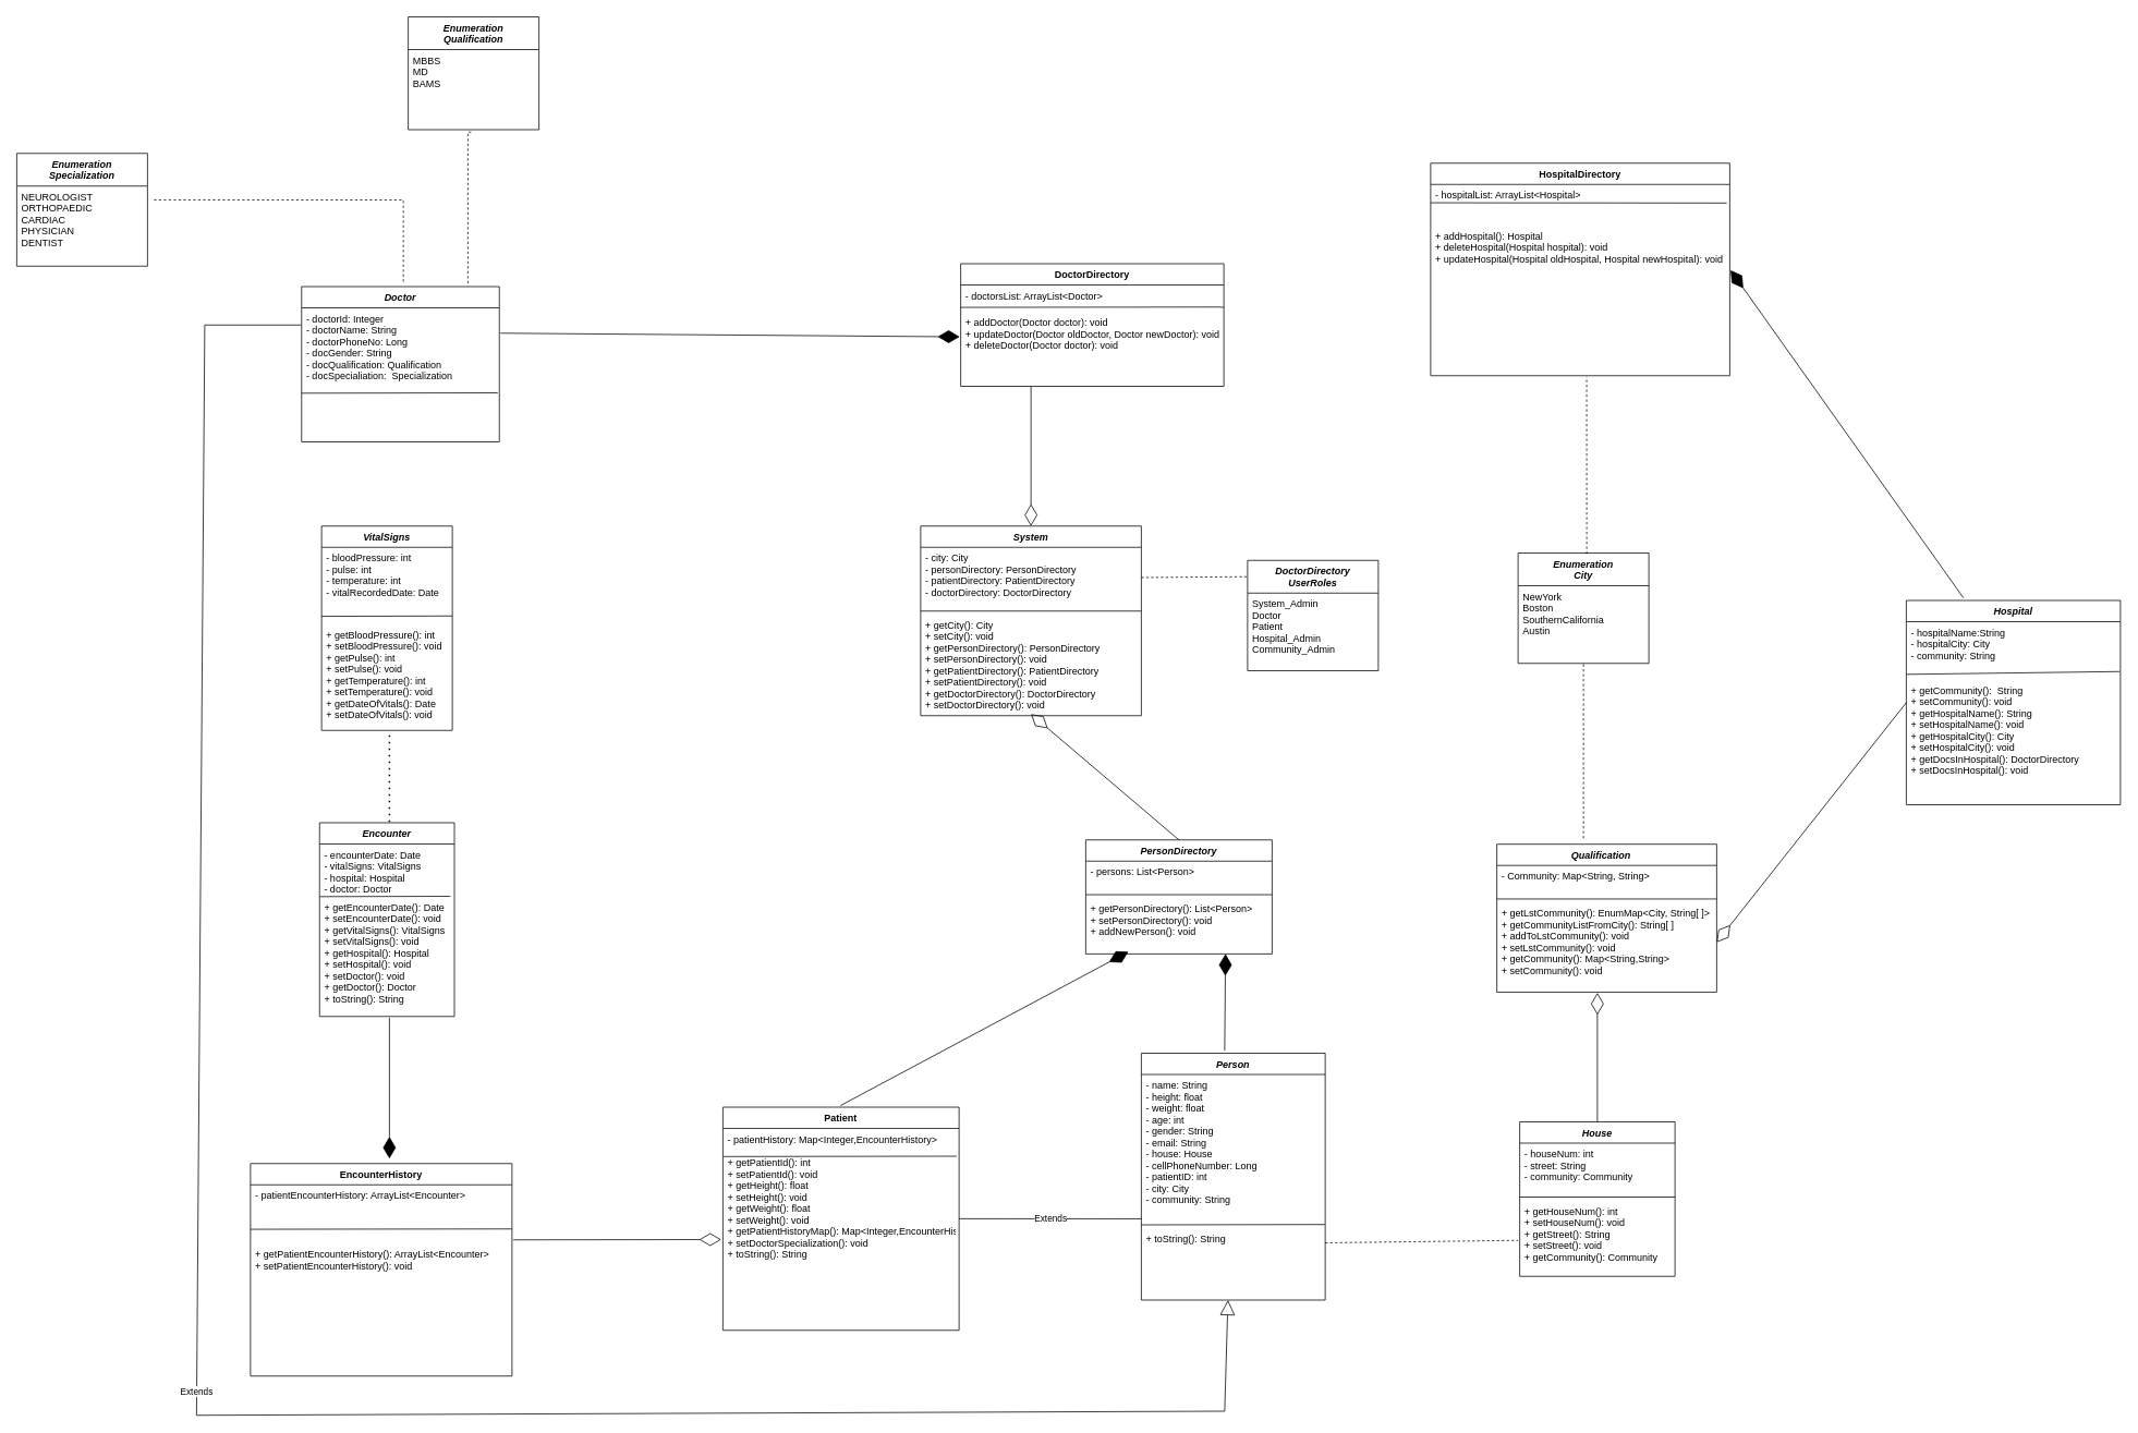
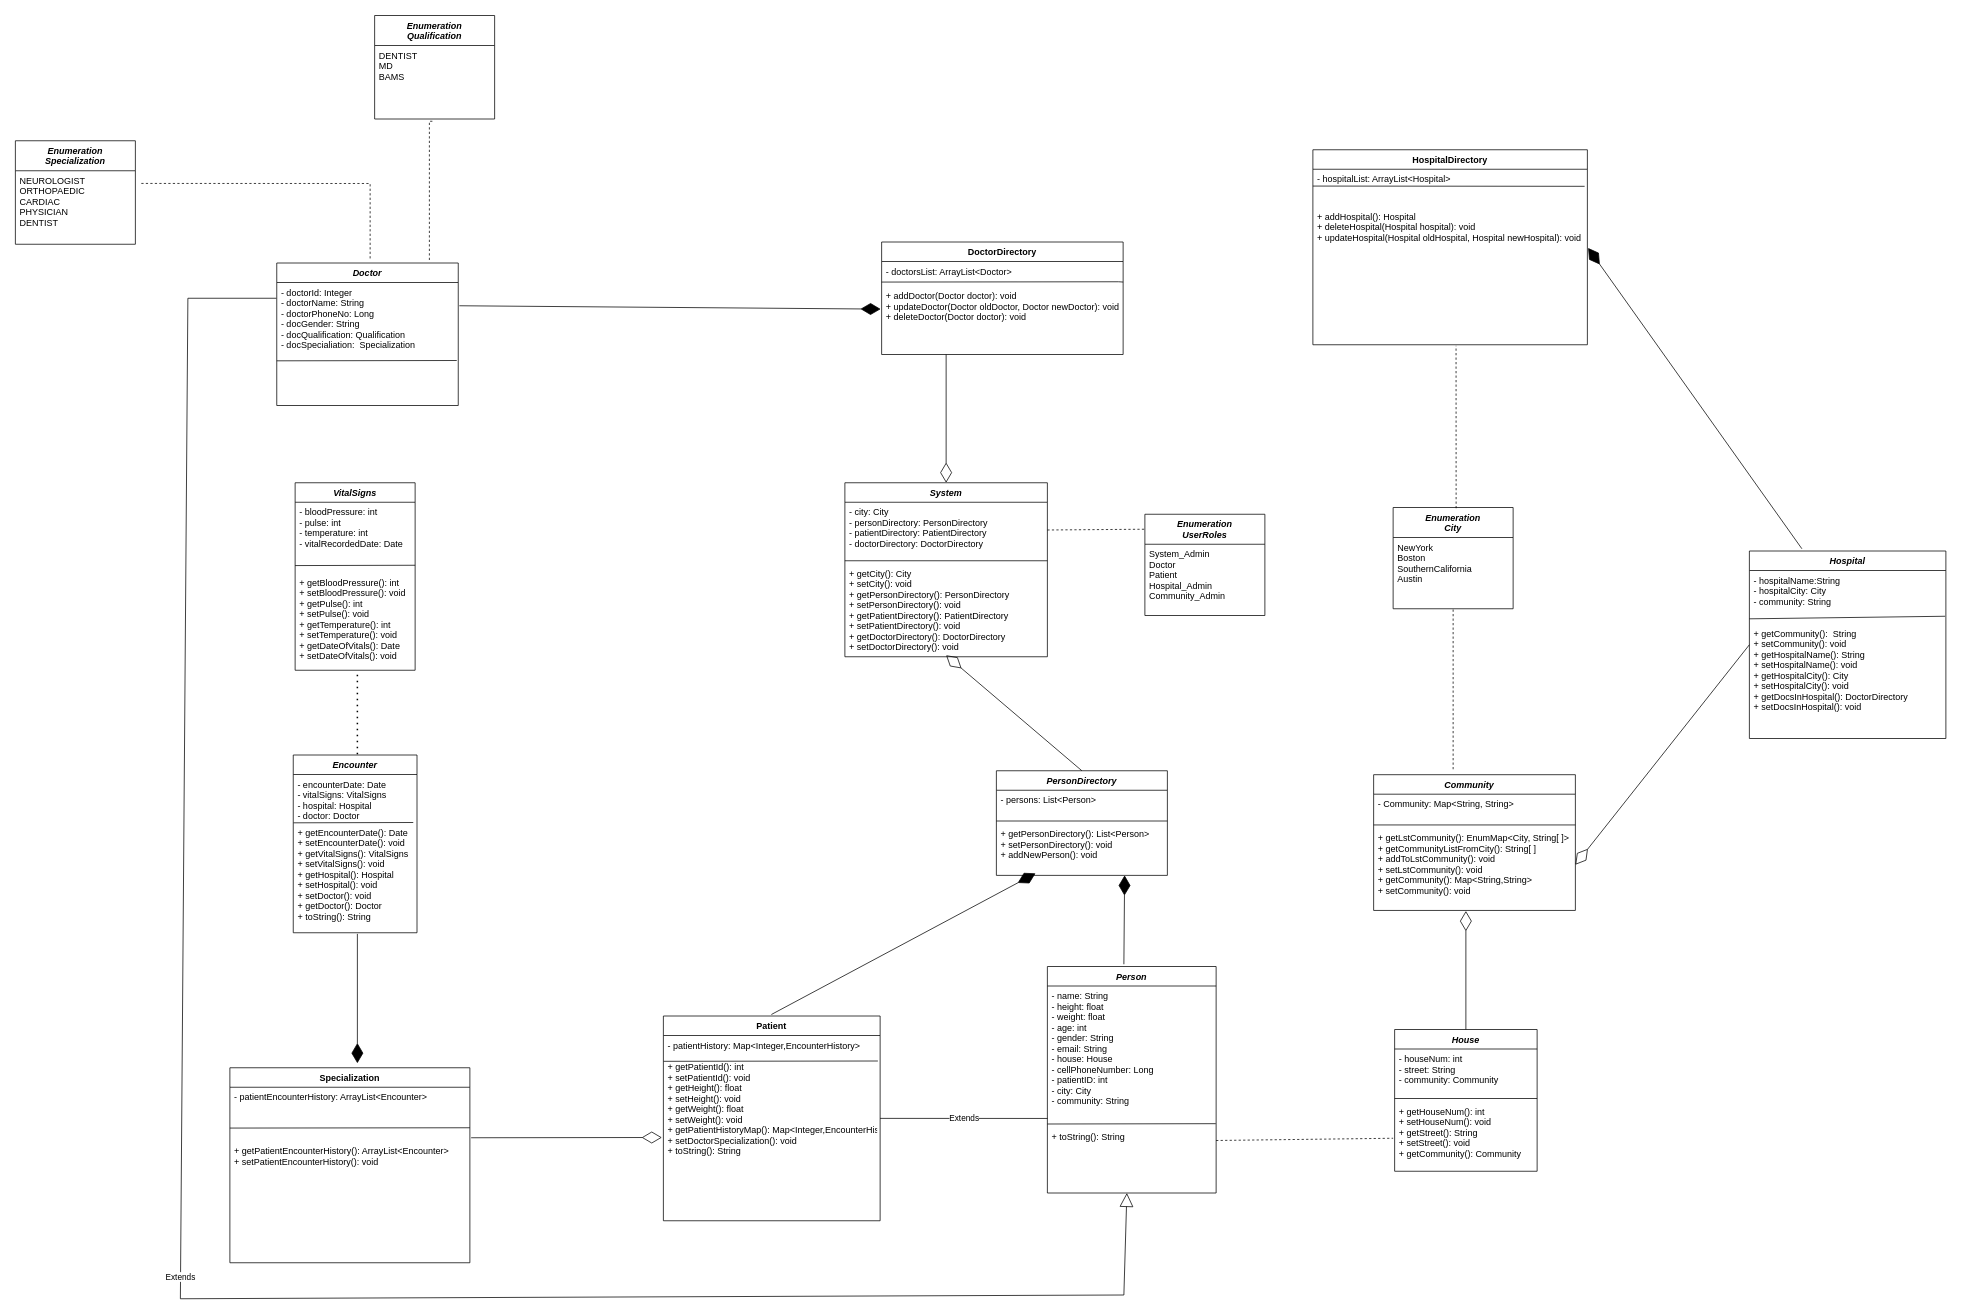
- <mxCell id="78" value="MBBS&#10;MD&#10;BAMS" style="text;align=left;verticalAlign=top;spacingLeft=4;spacingRight=4;overflow=hidden;rotatable=0;points=[[0,0.5],[1,0.5]];portConstraint=eastwest;" vertex="1" parent="77"><mxGeometry y="40" width="160" height="70" as="geometry" /></mxCell>
+ <mxCell id="78" value="DENTIST&#10;MD&#10;BAMS" style="text;align=left;verticalAlign=top;spacingLeft=4;spacingRight=4;overflow=hidden;rotatable=0;points=[[0,0.5],[1,0.5]];portConstraint=eastwest;" vertex="1" parent="77"><mxGeometry y="40" width="160" height="70" as="geometry" /></mxCell>
- <mxCell id="35" value="DoctorDirectory&#10;UserRoles" style="swimlane;fontStyle=3;align=center;verticalAlign=top;childLayout=stackLayout;horizontal=1;startSize=40;horizontalStack=0;resizeParent=1;resizeLast=0;collapsible=1;marginBottom=0;rounded=0;shadow=0;strokeWidth=1;" vertex="1" parent="1"><mxGeometry x="1526" y="685" width="160" height="135" as="geometry"><mxRectangle x="230" y="140" width="160" height="26" as="alternateBounds" /></mxGeometry></mxCell>
+ <mxCell id="35" value="Enumeration&#10;UserRoles" style="swimlane;fontStyle=3;align=center;verticalAlign=top;childLayout=stackLayout;horizontal=1;startSize=40;horizontalStack=0;resizeParent=1;resizeLast=0;collapsible=1;marginBottom=0;rounded=0;shadow=0;strokeWidth=1;" vertex="1" parent="1"><mxGeometry x="1526" y="685" width="160" height="135" as="geometry"><mxRectangle x="230" y="140" width="160" height="26" as="alternateBounds" /></mxGeometry></mxCell>
- <mxCell id="4" value="Qualification    " style="swimlane;fontStyle=3;align=center;verticalAlign=top;childLayout=stackLayout;horizontal=1;startSize=26;horizontalStack=0;resizeParent=1;resizeLast=0;collapsible=1;marginBottom=0;rounded=0;shadow=0;strokeWidth=1;" vertex="1" parent="1"><mxGeometry x="1831" y="1032.25" width="269" height="181" as="geometry"><mxRectangle x="230" y="140" width="160" height="26" as="alternateBounds" /></mxGeometry></mxCell>
+ <mxCell id="4" value="Community    " style="swimlane;fontStyle=3;align=center;verticalAlign=top;childLayout=stackLayout;horizontal=1;startSize=26;horizontalStack=0;resizeParent=1;resizeLast=0;collapsible=1;marginBottom=0;rounded=0;shadow=0;strokeWidth=1;" vertex="1" parent="1"><mxGeometry x="1831" y="1032.25" width="269" height="181" as="geometry"><mxRectangle x="230" y="140" width="160" height="26" as="alternateBounds" /></mxGeometry></mxCell>
- <mxCell id="55" value="EncounterHistory" style="swimlane;fontStyle=1;align=center;verticalAlign=top;childLayout=stackLayout;horizontal=1;startSize=26;horizontalStack=0;resizeParent=1;resizeLast=0;collapsible=1;marginBottom=0;rounded=0;shadow=0;strokeWidth=1;" vertex="1" parent="1"><mxGeometry x="306" y="1423" width="320" height="260" as="geometry"><mxRectangle x="130" y="380" width="160" height="26" as="alternateBounds" /></mxGeometry></mxCell>
+ <mxCell id="55" value="Specialization" style="swimlane;fontStyle=1;align=center;verticalAlign=top;childLayout=stackLayout;horizontal=1;startSize=26;horizontalStack=0;resizeParent=1;resizeLast=0;collapsible=1;marginBottom=0;rounded=0;shadow=0;strokeWidth=1;" vertex="1" parent="1"><mxGeometry x="306" y="1423" width="320" height="260" as="geometry"><mxRectangle x="130" y="380" width="160" height="26" as="alternateBounds" /></mxGeometry></mxCell>
